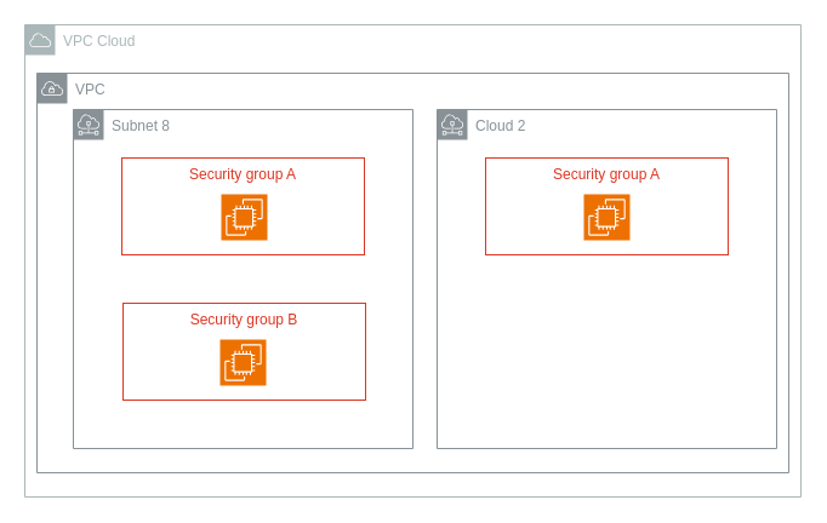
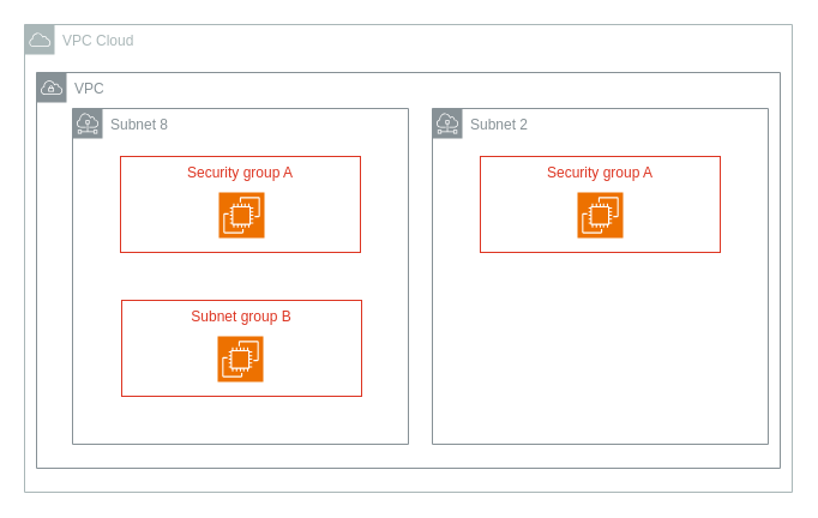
- <mxCell id="5" value="Cloud 2" style="sketch=0;outlineConnect=0;gradientColor=none;html=1;whiteSpace=wrap;fontSize=12;fontStyle=0;shape=mxgraph.aws4.group;grIcon=mxgraph.aws4.group_subnet;strokeColor=#879196;fillColor=none;verticalAlign=top;align=left;spacingLeft=30;fontColor=#879196;dashed=0;" parent="1" vertex="1"><mxGeometry x="360" y="90" width="280" height="280" as="geometry" /></mxCell>
+ <mxCell id="5" value="Subnet 2" style="sketch=0;outlineConnect=0;gradientColor=none;html=1;whiteSpace=wrap;fontSize=12;fontStyle=0;shape=mxgraph.aws4.group;grIcon=mxgraph.aws4.group_subnet;strokeColor=#879196;fillColor=none;verticalAlign=top;align=left;spacingLeft=30;fontColor=#879196;dashed=0;" parent="1" vertex="1"><mxGeometry x="360" y="90" width="280" height="280" as="geometry" /></mxCell>
- <mxCell id="7" value="Security group B" style="fillColor=none;strokeColor=#DD3522;verticalAlign=top;fontStyle=0;fontColor=#DD3522;whiteSpace=wrap;html=1;" parent="1" vertex="1"><mxGeometry x="101" y="250" width="200" height="80" as="geometry" /></mxCell>
+ <mxCell id="7" value="Subnet group B" style="fillColor=none;strokeColor=#DD3522;verticalAlign=top;fontStyle=0;fontColor=#DD3522;whiteSpace=wrap;html=1;" parent="1" vertex="1"><mxGeometry x="101" y="250" width="200" height="80" as="geometry" /></mxCell>
